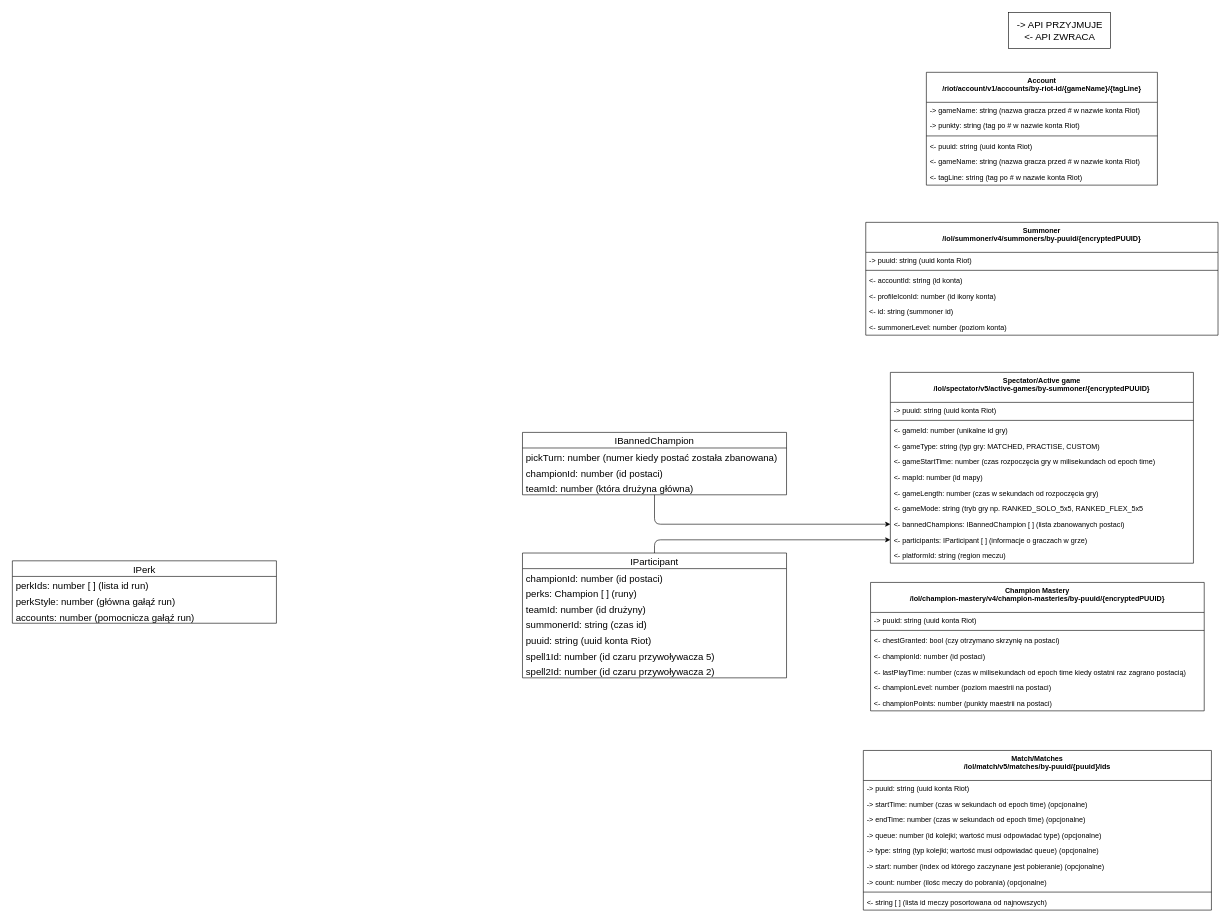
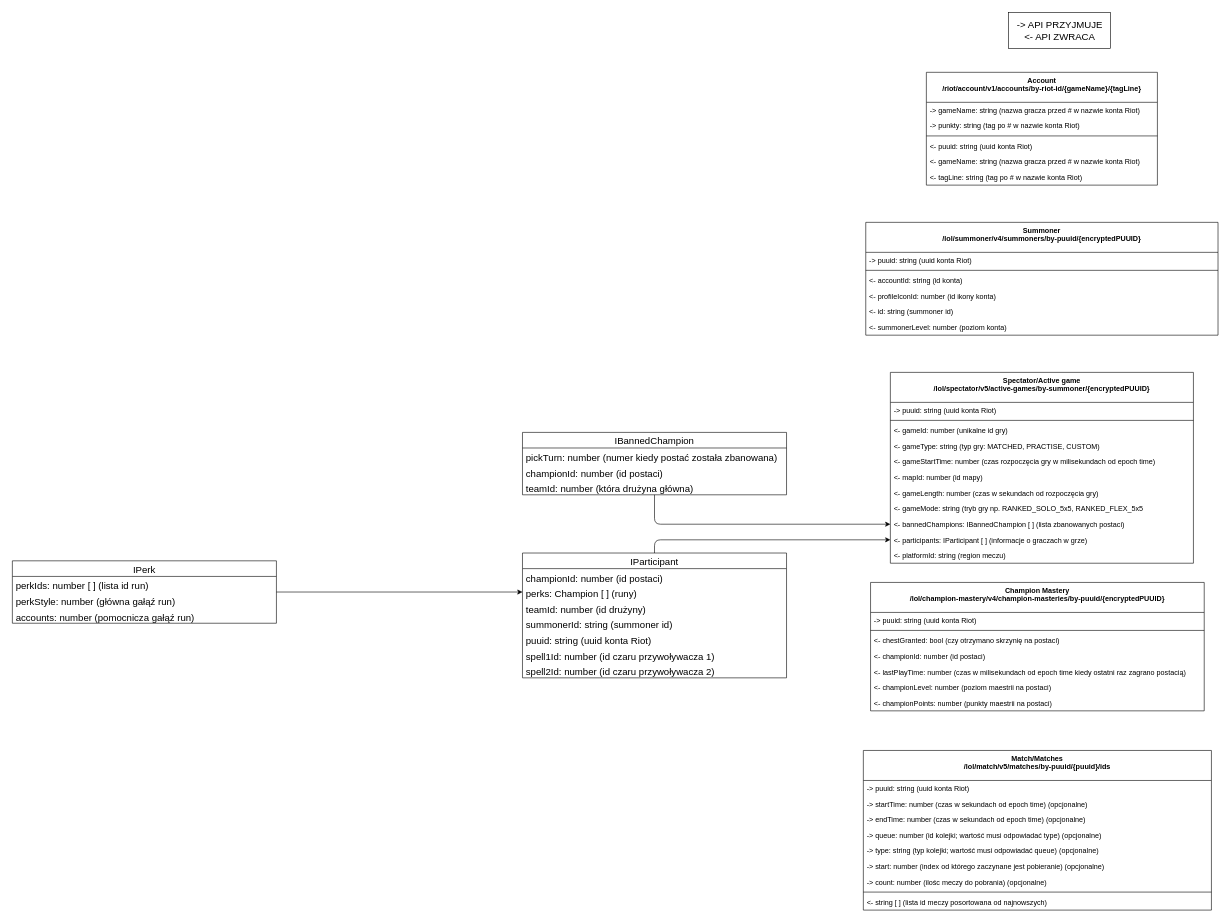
+ <mxCell id="43" style="edgeStyle=orthogonalEdgeStyle;html=1;entryX=0;entryY=0.5;entryDx=0;entryDy=0;fontSize=16;" parent="1" source="44" target="37" edge="1"><mxGeometry relative="1" as="geometry" /></mxCell>
- <mxCell id="39" value="summonerId: string (czas id)" style="text;strokeColor=none;fillColor=none;align=left;verticalAlign=top;spacingLeft=4;spacingRight=4;overflow=hidden;rotatable=0;points=[[0,0.5],[1,0.5]];portConstraint=eastwest;fontSize=16;" parent="35" vertex="1"><mxGeometry y="104" width="440" height="26" as="geometry" /></mxCell>
+ <mxCell id="39" value="summonerId: string (summoner id)" style="text;strokeColor=none;fillColor=none;align=left;verticalAlign=top;spacingLeft=4;spacingRight=4;overflow=hidden;rotatable=0;points=[[0,0.5],[1,0.5]];portConstraint=eastwest;fontSize=16;" parent="35" vertex="1"><mxGeometry y="104" width="440" height="26" as="geometry" /></mxCell>
- <mxCell id="41" value="spell1Id: number (id czaru przywoływacza 5)" style="text;strokeColor=none;fillColor=none;align=left;verticalAlign=top;spacingLeft=4;spacingRight=4;overflow=hidden;rotatable=0;points=[[0,0.5],[1,0.5]];portConstraint=eastwest;fontSize=16;" parent="35" vertex="1"><mxGeometry y="156" width="440" height="26" as="geometry" /></mxCell>
+ <mxCell id="41" value="spell1Id: number (id czaru przywoływacza 1)" style="text;strokeColor=none;fillColor=none;align=left;verticalAlign=top;spacingLeft=4;spacingRight=4;overflow=hidden;rotatable=0;points=[[0,0.5],[1,0.5]];portConstraint=eastwest;fontSize=16;" parent="35" vertex="1"><mxGeometry y="156" width="440" height="26" as="geometry" /></mxCell>
